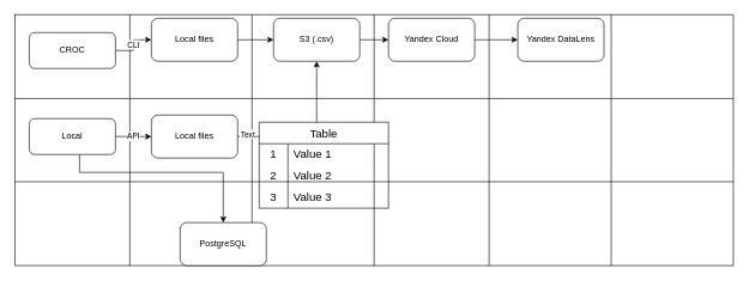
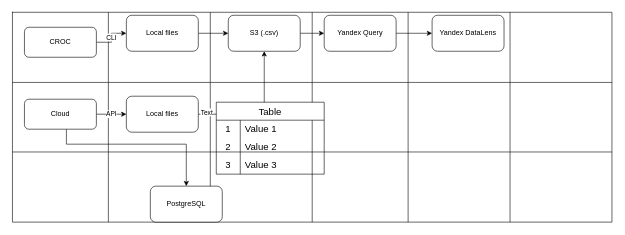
- <mxCell id="38" value="Yandex Cloud" style="whiteSpace=wrap;html=1;rounded=1;" vertex="1" parent="1"><mxGeometry x="540" y="25" width="120" height="60" as="geometry" /></mxCell>
+ <mxCell id="38" value="Yandex Query" style="whiteSpace=wrap;html=1;rounded=1;" vertex="1" parent="1"><mxGeometry x="540" y="25" width="120" height="60" as="geometry" /></mxCell>
- <mxCell id="28" value="Local" style="rounded=1;whiteSpace=wrap;html=1;" vertex="1" parent="1"><mxGeometry x="40" y="165" width="120" height="50" as="geometry" /></mxCell>
+ <mxCell id="28" value="Cloud" style="rounded=1;whiteSpace=wrap;html=1;" vertex="1" parent="1"><mxGeometry x="40" y="165" width="120" height="50" as="geometry" /></mxCell>
